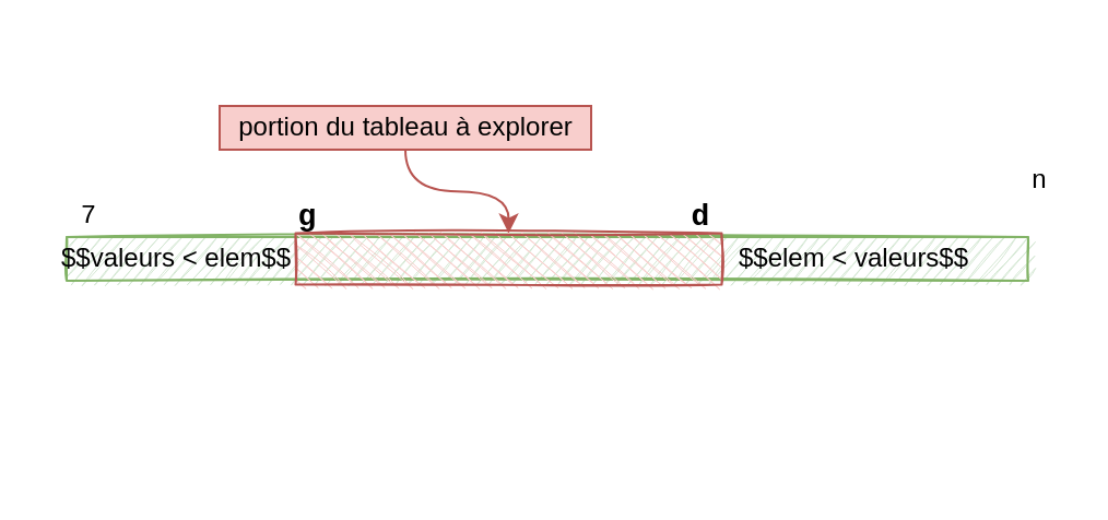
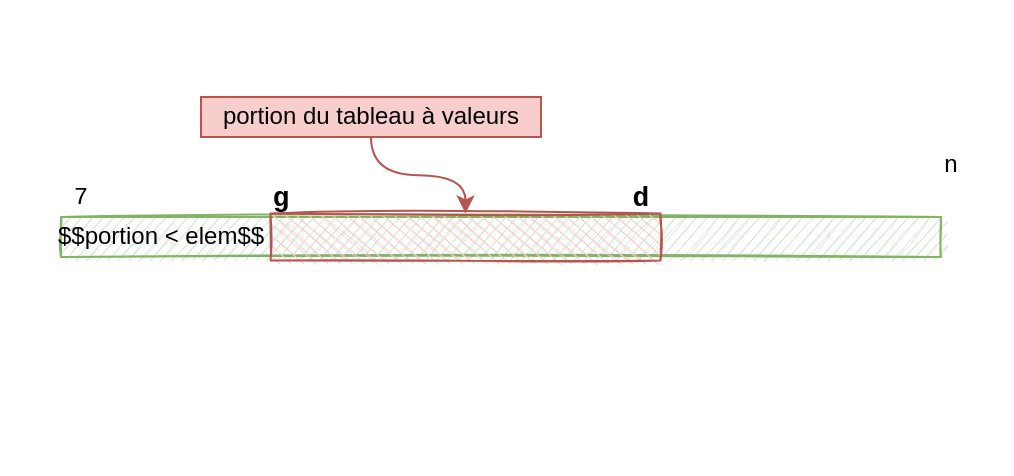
- <mxCell id="11" value="portion du tableau à explorer" style="text;html=1;align=center;verticalAlign=middle;resizable=0;points=[];autosize=1;strokeColor=#b85450;fillColor=#f8cecc;fontFamily=Helvetica;" parent="1" vertex="1"><mxGeometry x="100" y="48" width="170" height="20" as="geometry" /></mxCell>
+ <mxCell id="11" value="portion du tableau à valeurs" style="text;html=1;align=center;verticalAlign=middle;resizable=0;points=[];autosize=1;strokeColor=#b85450;fillColor=#f8cecc;fontFamily=Helvetica;" parent="1" vertex="1"><mxGeometry x="100" y="48" width="170" height="20" as="geometry" /></mxCell>
- <mxCell id="8" value="$$valeurs &amp;lt; elem$$" style="text;html=1;align=center;verticalAlign=middle;resizable=0;points=[];autosize=1;strokeColor=none;fillColor=none;fontFamily=Helvetica;sketch=1;" parent="1" vertex="1"><mxGeometry x="20" y="108" width="120" height="20" as="geometry" /></mxCell>
+ <mxCell id="8" value="$$portion &amp;lt; elem$$" style="text;html=1;align=center;verticalAlign=middle;resizable=0;points=[];autosize=1;strokeColor=none;fillColor=none;fontFamily=Helvetica;sketch=1;" parent="1" vertex="1"><mxGeometry x="20" y="108" width="120" height="20" as="geometry" /></mxCell>
- <mxCell id="9" value="$$elem &amp;lt; valeurs$$" style="text;html=1;align=center;verticalAlign=middle;resizable=0;points=[];autosize=1;strokeColor=none;fillColor=none;fontFamily=Helvetica;sketch=1;" parent="1" vertex="1"><mxGeometry x="330" y="108" width="120" height="20" as="geometry" /></mxCell>
